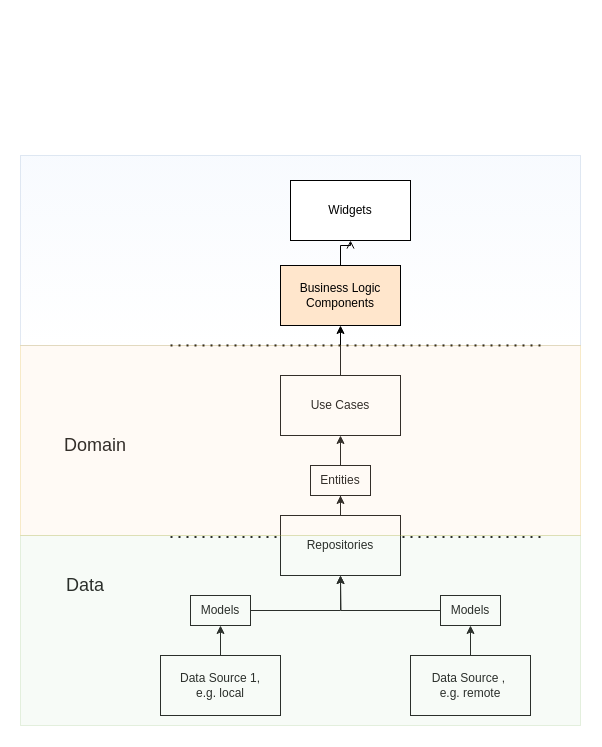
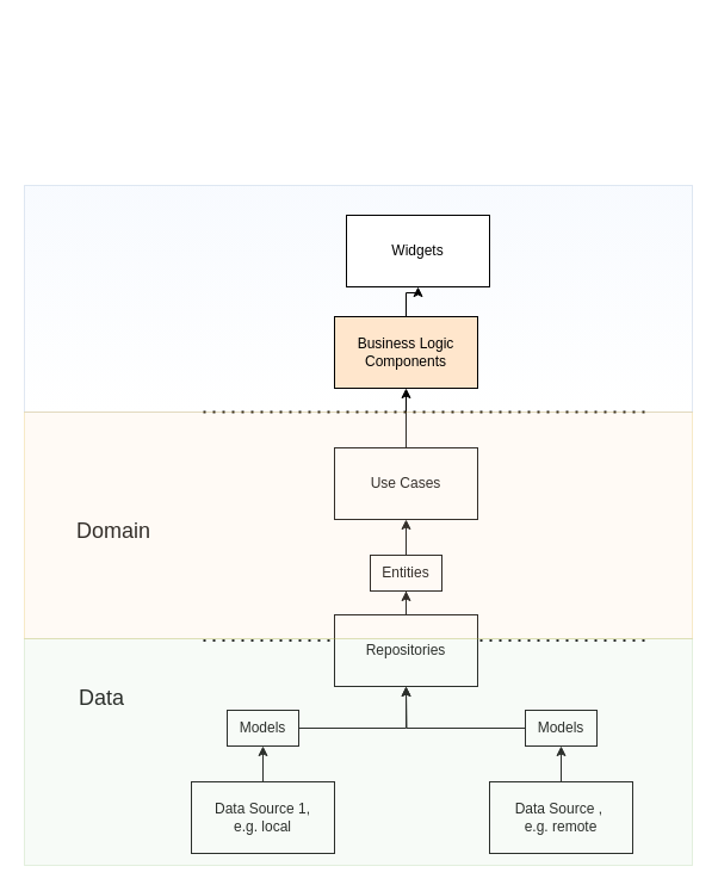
- <mxCell id="7" style="edgeStyle=orthogonalEdgeStyle;rounded=0;orthogonalLoop=1;jettySize=auto;html=1;entryX=0.5;entryY=1;entryDx=0;entryDy=0;endArrow=open;" edge="1" parent="1" source="8" target="6"><mxGeometry relative="1" as="geometry" /></mxCell>
+ <mxCell id="7" style="edgeStyle=orthogonalEdgeStyle;rounded=0;orthogonalLoop=1;jettySize=auto;html=1;entryX=0.5;entryY=1;entryDx=0;entryDy=0;" edge="1" parent="1" source="8" target="6"><mxGeometry relative="1" as="geometry" /></mxCell>
